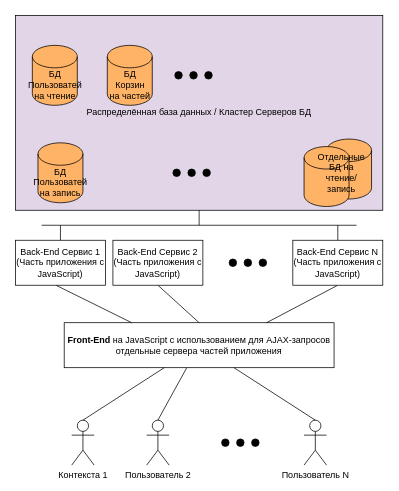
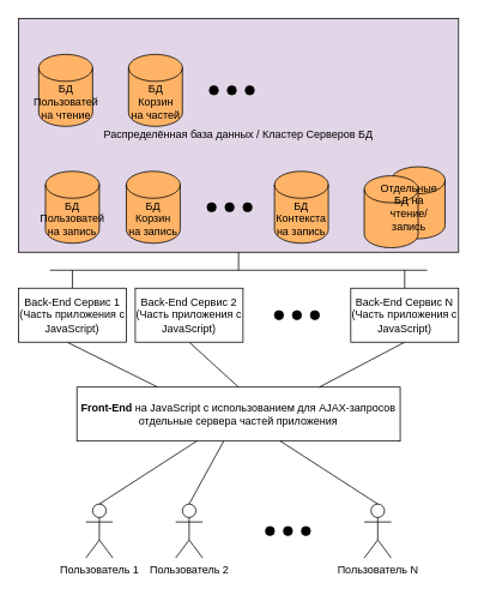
+ <mxCell id="23" value="БД Корзин&lt;br&gt;на запись" style="shape=cylinder3;whiteSpace=wrap;html=1;boundedLbl=1;backgroundOutline=1;size=15;fillColor=#FFB366;" parent="1" vertex="1"><mxGeometry x="140" y="190" width="60" height="80" as="geometry" /></mxCell>
+ <mxCell id="24" value="БД Контекста&lt;br&gt;на запись" style="shape=cylinder3;whiteSpace=wrap;html=1;boundedLbl=1;backgroundOutline=1;size=15;fillColor=#FFB366;" parent="1" vertex="1"><mxGeometry x="305" y="190" width="60" height="80" as="geometry" /></mxCell>
- <mxCell id="3" value="Контекста 1&lt;p&gt;&lt;/p&gt;" style="shape=umlActor;verticalLabelPosition=bottom;verticalAlign=top;html=1;outlineConnect=0;" parent="1" vertex="1"><mxGeometry x="95" y="560" width="30" height="60" as="geometry" /></mxCell>
+ <mxCell id="3" value="Пользователь 1&lt;p&gt;&lt;/p&gt;" style="shape=umlActor;verticalLabelPosition=bottom;verticalAlign=top;html=1;outlineConnect=0;" parent="1" vertex="1"><mxGeometry x="95" y="560" width="30" height="60" as="geometry" /></mxCell>
